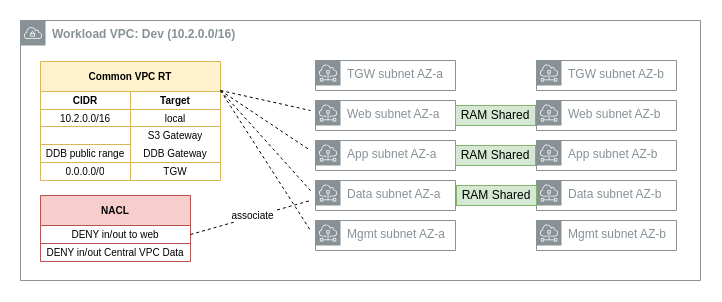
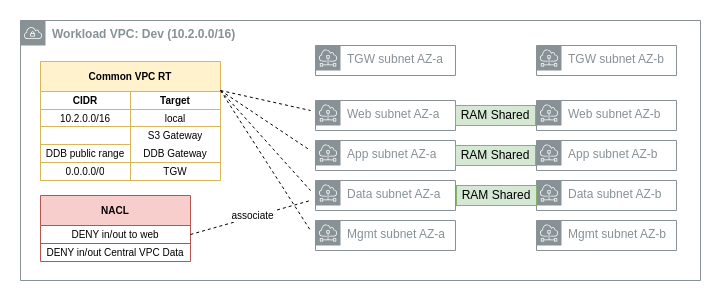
- <mxCell id="2" value="TGW subnet AZ-a" style="outlineConnect=0;gradientColor=none;html=1;whiteSpace=wrap;fontSize=12;fontStyle=0;shape=mxgraph.aws4.group;grIcon=mxgraph.aws4.group_subnet;strokeColor=#879196;fillColor=none;verticalAlign=top;align=left;spacingLeft=30;fontColor=#879196;dashed=0;" parent="1" vertex="1"><mxGeometry x="315" y="60" width="140" height="30" as="geometry" /></mxCell>
+ <mxCell id="2" value="TGW subnet AZ-a" style="outlineConnect=0;gradientColor=none;html=1;whiteSpace=wrap;fontSize=12;fontStyle=0;shape=mxgraph.aws4.group;grIcon=mxgraph.aws4.group_subnet;strokeColor=#879196;fillColor=none;verticalAlign=top;align=left;spacingLeft=30;fontColor=#879196;dashed=0;" parent="1" vertex="1"><mxGeometry x="315" y="45" width="140" height="30" as="geometry" /></mxCell>
- <mxCell id="7" value="TGW subnet AZ-b" style="outlineConnect=0;gradientColor=none;html=1;whiteSpace=wrap;fontSize=12;fontStyle=0;shape=mxgraph.aws4.group;grIcon=mxgraph.aws4.group_subnet;strokeColor=#879196;fillColor=none;verticalAlign=top;align=left;spacingLeft=30;fontColor=#879196;dashed=0;" parent="1" vertex="1"><mxGeometry x="536" y="60" width="140" height="30" as="geometry" /></mxCell>
+ <mxCell id="7" value="TGW subnet AZ-b" style="outlineConnect=0;gradientColor=none;html=1;whiteSpace=wrap;fontSize=12;fontStyle=0;shape=mxgraph.aws4.group;grIcon=mxgraph.aws4.group_subnet;strokeColor=#879196;fillColor=none;verticalAlign=top;align=left;spacingLeft=30;fontColor=#879196;dashed=0;" parent="1" vertex="1"><mxGeometry x="536" y="45" width="140" height="30" as="geometry" /></mxCell>
